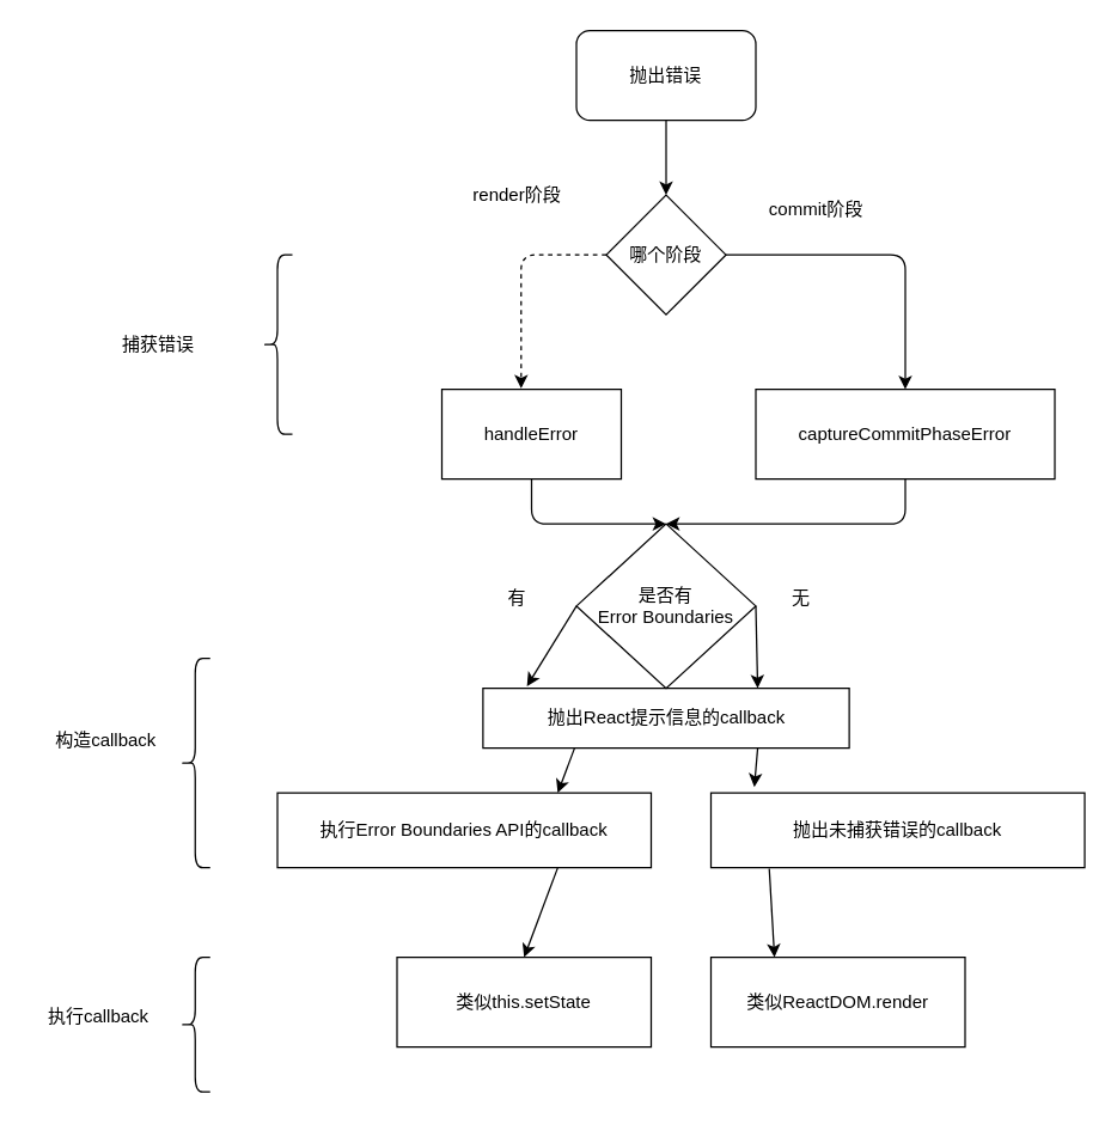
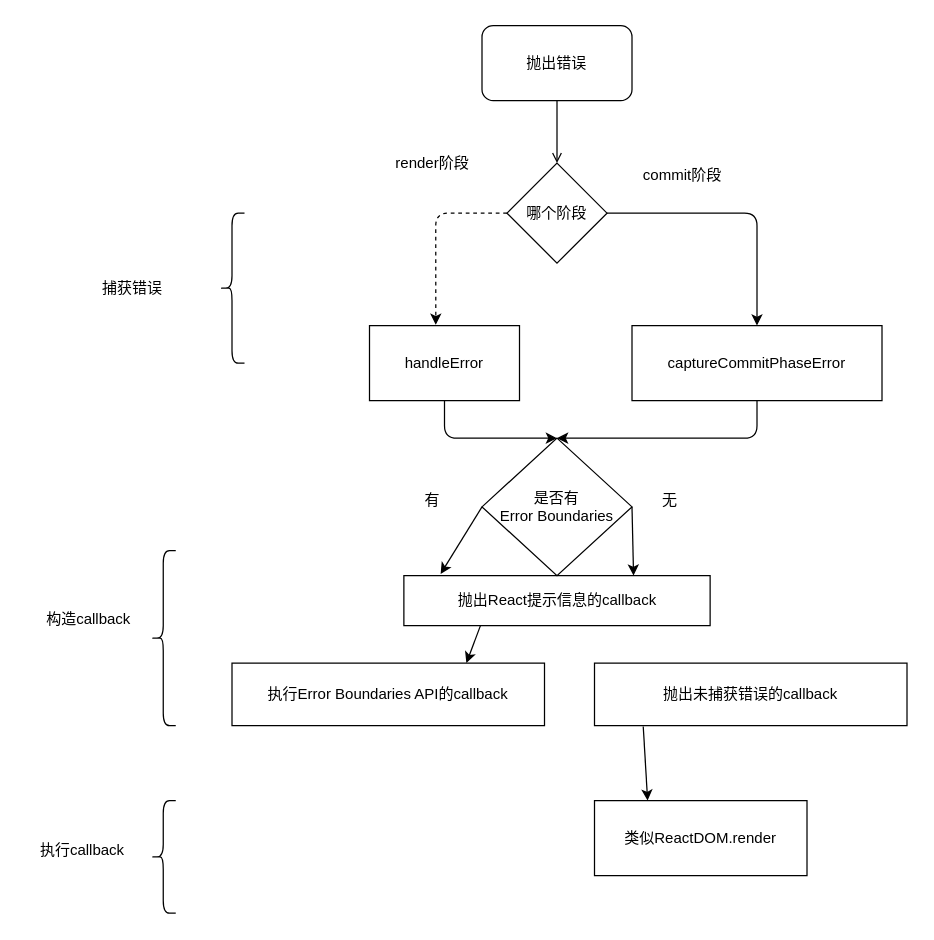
- <mxCell id="2" style="edgeStyle=none;html=1;exitX=0.5;exitY=1;exitDx=0;exitDy=0;" edge="1" parent="1" source="3" target="6"><mxGeometry relative="1" as="geometry" /></mxCell>
+ <mxCell id="2" style="edgeStyle=none;html=1;exitX=0.5;exitY=1;exitDx=0;exitDy=0;endArrow=open;" edge="1" parent="1" source="3" target="6"><mxGeometry relative="1" as="geometry" /></mxCell>
- <mxCell id="17" style="edgeStyle=none;html=1;exitX=0.75;exitY=1;exitDx=0;exitDy=0;entryX=0.116;entryY=-0.08;entryDx=0;entryDy=0;entryPerimeter=0;" edge="1" parent="1" source="18" target="22"><mxGeometry relative="1" as="geometry" /></mxCell>
- <mxCell id="19" style="edgeStyle=none;html=1;exitX=0.75;exitY=1;exitDx=0;exitDy=0;entryX=0.5;entryY=0;entryDx=0;entryDy=0;" edge="1" parent="1" source="20" target="23"><mxGeometry relative="1" as="geometry" /></mxCell>
- <mxCell id="23" value="类似this.setState" style="whiteSpace=wrap;html=1;strokeColor=default;fillColor=none;" vertex="1" parent="1"><mxGeometry x="265" y="640" width="170" height="60" as="geometry" /></mxCell>
